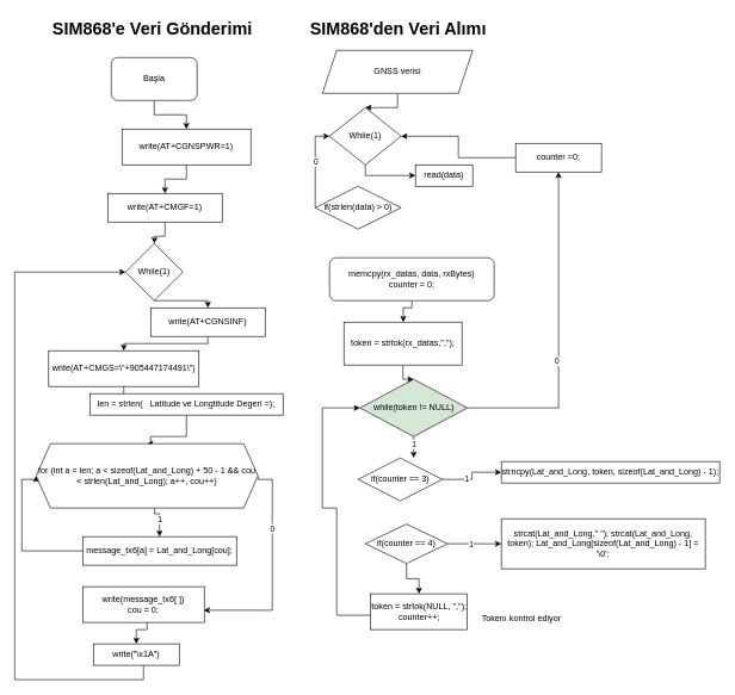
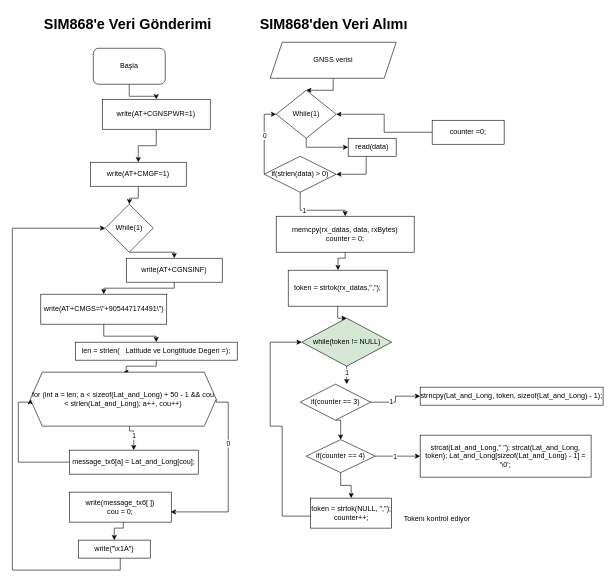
- <mxCell id="5" value="write(AT+CGNSPWR=1)" style="rounded=0;whiteSpace=wrap;html=1;" parent="1" vertex="1"><mxGeometry x="170" y="180" width="180" height="50" as="geometry" /></mxCell>
+ <mxCell id="5" value="write(AT+CGNSPWR=1)" style="rounded=0;whiteSpace=wrap;html=1;" parent="1" vertex="1"><mxGeometry x="170" y="165" width="180" height="50" as="geometry" /></mxCell>
+ <mxCell id="59" style="edgeStyle=orthogonalEdgeStyle;rounded=0;orthogonalLoop=1;jettySize=auto;html=1;entryX=1;entryY=0.5;entryDx=0;entryDy=0;" parent="1" source="60" target="17" edge="1"><mxGeometry relative="1" as="geometry"><Array as="points"><mxPoint x="610" y="290" /></Array></mxGeometry></mxCell>
+ <mxCell id="13" style="edgeStyle=orthogonalEdgeStyle;rounded=0;orthogonalLoop=1;jettySize=auto;html=1;entryX=0.5;entryY=0;entryDx=0;entryDy=0;" parent="1" source="17" target="9" edge="1"><mxGeometry relative="1" as="geometry"><Array as="points"><mxPoint x="500" y="350" /><mxPoint x="575" y="350" /></Array></mxGeometry></mxCell>
+ <mxCell id="14" value="1" style="edgeLabel;html=1;align=center;verticalAlign=middle;resizable=0;points=[];" parent="13" vertex="1" connectable="0"><mxGeometry x="-0.379" relative="1" as="geometry"><mxPoint as="offset" /></mxGeometry></mxCell>
- <mxCell id="9" value="memcpy(rx_datas, data, rxBytes)&lt;br&gt;counter = 0;" style="whiteSpace=wrap;html=1;rounded=1;" parent="1" vertex="1"><mxGeometry x="460" y="360" width="230" height="60" as="geometry" /></mxCell>
+ <mxCell id="9" value="memcpy(rx_datas, data, rxBytes)&lt;br&gt;counter = 0;" style="rounded=0;whiteSpace=wrap;html=1;" parent="1" vertex="1"><mxGeometry x="460" y="360" width="230" height="60" as="geometry" /></mxCell>
- <mxCell id="46" style="edgeStyle=orthogonalEdgeStyle;rounded=0;orthogonalLoop=1;jettySize=auto;html=1;entryX=0.5;entryY=1;entryDx=0;entryDy=0;" parent="1" source="48" target="39" edge="1"><mxGeometry relative="1" as="geometry"><Array as="points"><mxPoint x="780" y="570" /></Array></mxGeometry></mxCell>
- <mxCell id="47" value="0" style="edgeLabel;html=1;align=center;verticalAlign=middle;resizable=0;points=[];" parent="46" vertex="1" connectable="0"><mxGeometry x="-0.151" y="3" relative="1" as="geometry"><mxPoint y="1" as="offset" /></mxGeometry></mxCell>
- <mxCell id="57" value="len = strlen(&amp;nbsp; &amp;nbsp;Latitude ve Longtitude Degeri =);" style="rounded=0;whiteSpace=wrap;html=1;" parent="1" vertex="1"><mxGeometry x="125" y="550" width="270" height="30" as="geometry" /></mxCell>
+ <mxCell id="57" value="len = strlen(&amp;nbsp; &amp;nbsp;Latitude ve Longtitude Degeri =);" style="rounded=0;whiteSpace=wrap;html=1;" parent="1" vertex="1"><mxGeometry x="125" y="570" width="270" height="30" as="geometry" /></mxCell>
+ <mxCell id="30" value="" style="edgeStyle=orthogonalEdgeStyle;rounded=0;orthogonalLoop=1;jettySize=auto;html=1;exitX=0.5;exitY=1;exitDx=0;exitDy=0;entryX=0.5;entryY=0;entryDx=0;entryDy=0;" parent="1" source="61" target="62" edge="1"><mxGeometry relative="1" as="geometry"><mxPoint x="585.029" y="700" as="sourcePoint" /><mxPoint x="585.029" y="730" as="targetPoint" /></mxGeometry></mxCell>
